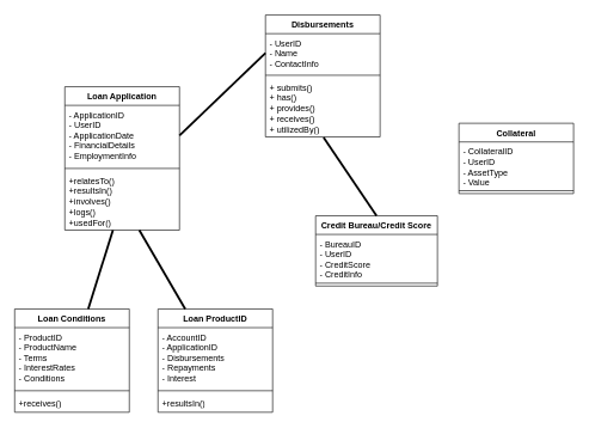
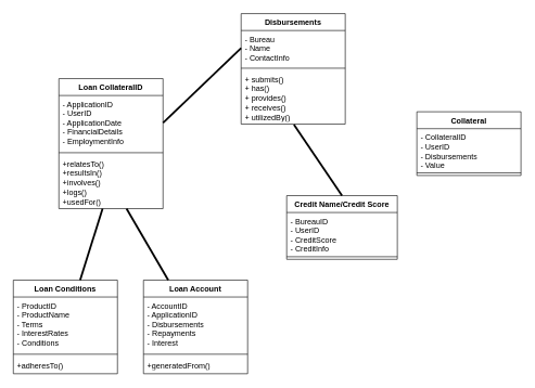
- <mxCell id="10" value="- UserID&lt;br&gt;- Name&lt;br&gt;- ContactInfo" style="text;strokeColor=none;fillColor=none;align=left;verticalAlign=top;spacingLeft=4;spacingRight=4;overflow=hidden;rotatable=0;points=[[0,0.5],[1,0.5]];portConstraint=eastwest;whiteSpace=wrap;html=1;" vertex="1" parent="9"><mxGeometry y="26" width="160" height="54" as="geometry" /></mxCell>
+ <mxCell id="10" value="- Bureau&lt;br&gt;- Name&lt;br&gt;- ContactInfo" style="text;strokeColor=none;fillColor=none;align=left;verticalAlign=top;spacingLeft=4;spacingRight=4;overflow=hidden;rotatable=0;points=[[0,0.5],[1,0.5]];portConstraint=eastwest;whiteSpace=wrap;html=1;" vertex="1" parent="9"><mxGeometry y="26" width="160" height="54" as="geometry" /></mxCell>
- <mxCell id="13" value=" Loan Application  " style="swimlane;fontStyle=1;align=center;verticalAlign=top;childLayout=stackLayout;horizontal=1;startSize=26;horizontalStack=0;resizeParent=1;resizeParentMax=0;resizeLast=0;collapsible=1;marginBottom=0;whiteSpace=wrap;html=1;" vertex="1" parent="1"><mxGeometry x="90" y="120" width="160" height="200" as="geometry" /></mxCell>
+ <mxCell id="13" value=" Loan CollateralID  " style="swimlane;fontStyle=1;align=center;verticalAlign=top;childLayout=stackLayout;horizontal=1;startSize=26;horizontalStack=0;resizeParent=1;resizeParentMax=0;resizeLast=0;collapsible=1;marginBottom=0;whiteSpace=wrap;html=1;" vertex="1" parent="1"><mxGeometry x="90" y="120" width="160" height="200" as="geometry" /></mxCell>
- <mxCell id="7" value=" - CollateralID&lt;br&gt;- UserID&lt;br&gt;- AssetType&lt;br&gt;- Value  " style="text;strokeColor=none;fillColor=none;align=left;verticalAlign=top;spacingLeft=4;spacingRight=4;overflow=hidden;rotatable=0;points=[[0,0.5],[1,0.5]];portConstraint=eastwest;whiteSpace=wrap;html=1;" vertex="1" parent="6"><mxGeometry y="26" width="160" height="64" as="geometry" /></mxCell>
+ <mxCell id="7" value=" - CollateralID&lt;br&gt;- UserID&lt;br&gt;- Disbursements&lt;br&gt;- Value  " style="text;strokeColor=none;fillColor=none;align=left;verticalAlign=top;spacingLeft=4;spacingRight=4;overflow=hidden;rotatable=0;points=[[0,0.5],[1,0.5]];portConstraint=eastwest;whiteSpace=wrap;html=1;" vertex="1" parent="6"><mxGeometry y="26" width="160" height="64" as="geometry" /></mxCell>
- <mxCell id="21" value="Credit Bureau/Credit Score" style="swimlane;fontStyle=1;align=center;verticalAlign=top;childLayout=stackLayout;horizontal=1;startSize=26;horizontalStack=0;resizeParent=1;resizeParentMax=0;resizeLast=0;collapsible=1;marginBottom=0;whiteSpace=wrap;html=1;" vertex="1" parent="1"><mxGeometry x="440" y="300" width="170" height="98" as="geometry" /></mxCell>
+ <mxCell id="21" value="Credit Name/Credit Score" style="swimlane;fontStyle=1;align=center;verticalAlign=top;childLayout=stackLayout;horizontal=1;startSize=26;horizontalStack=0;resizeParent=1;resizeParentMax=0;resizeLast=0;collapsible=1;marginBottom=0;whiteSpace=wrap;html=1;" vertex="1" parent="1"><mxGeometry x="440" y="300" width="170" height="98" as="geometry" /></mxCell>
- <mxCell id="17" value="Loan ProductID  " style="swimlane;fontStyle=1;align=center;verticalAlign=top;childLayout=stackLayout;horizontal=1;startSize=26;horizontalStack=0;resizeParent=1;resizeParentMax=0;resizeLast=0;collapsible=1;marginBottom=0;whiteSpace=wrap;html=1;" vertex="1" parent="1"><mxGeometry x="220" y="430" width="160" height="144" as="geometry" /></mxCell>
+ <mxCell id="17" value="Loan Account  " style="swimlane;fontStyle=1;align=center;verticalAlign=top;childLayout=stackLayout;horizontal=1;startSize=26;horizontalStack=0;resizeParent=1;resizeParentMax=0;resizeLast=0;collapsible=1;marginBottom=0;whiteSpace=wrap;html=1;" vertex="1" parent="1"><mxGeometry x="220" y="430" width="160" height="144" as="geometry" /></mxCell>
- <mxCell id="5" value="+receives() " style="text;strokeColor=none;fillColor=none;align=left;verticalAlign=top;spacingLeft=4;spacingRight=4;overflow=hidden;rotatable=0;points=[[0,0.5],[1,0.5]];portConstraint=eastwest;whiteSpace=wrap;html=1;" vertex="1" parent="2"><mxGeometry y="118" width="160" height="26" as="geometry" /></mxCell>
+ <mxCell id="5" value="+adheresTo() " style="text;strokeColor=none;fillColor=none;align=left;verticalAlign=top;spacingLeft=4;spacingRight=4;overflow=hidden;rotatable=0;points=[[0,0.5],[1,0.5]];portConstraint=eastwest;whiteSpace=wrap;html=1;" vertex="1" parent="2"><mxGeometry y="118" width="160" height="26" as="geometry" /></mxCell>
- <mxCell id="20" value="+resultsIn()" style="text;strokeColor=none;fillColor=none;align=left;verticalAlign=top;spacingLeft=4;spacingRight=4;overflow=hidden;rotatable=0;points=[[0,0.5],[1,0.5]];portConstraint=eastwest;whiteSpace=wrap;html=1;" vertex="1" parent="17"><mxGeometry y="118" width="160" height="26" as="geometry" /></mxCell>
+ <mxCell id="20" value="+generatedFrom()" style="text;strokeColor=none;fillColor=none;align=left;verticalAlign=top;spacingLeft=4;spacingRight=4;overflow=hidden;rotatable=0;points=[[0,0.5],[1,0.5]];portConstraint=eastwest;whiteSpace=wrap;html=1;" vertex="1" parent="17"><mxGeometry y="118" width="160" height="26" as="geometry" /></mxCell>
